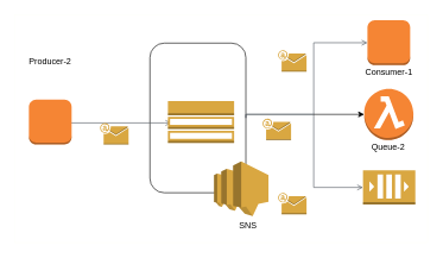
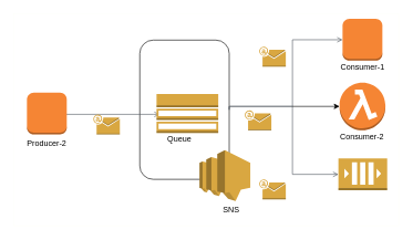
- <mxCell id="4" value="Producer-2" style="text;html=1;strokeColor=none;fillColor=none;align=center;verticalAlign=middle;whiteSpace=wrap;rounded=0;" parent="1" vertex="1"><mxGeometry x="35" y="76" width="70" height="20" as="geometry" /></mxCell>
+ <mxCell id="4" value="Producer-2" style="text;html=1;strokeColor=none;fillColor=none;align=center;verticalAlign=middle;whiteSpace=wrap;rounded=0;" parent="1" vertex="1"><mxGeometry x="35" y="206" width="70" height="20" as="geometry" /></mxCell>
- <mxCell id="8" value="Queue-2" style="text;html=1;strokeColor=none;fillColor=none;align=center;verticalAlign=middle;whiteSpace=wrap;rounded=0;" parent="1" vertex="1"><mxGeometry x="510" y="196" width="70" height="20" as="geometry" /></mxCell>
+ <mxCell id="8" value="Consumer-2" style="text;html=1;strokeColor=none;fillColor=none;align=center;verticalAlign=middle;whiteSpace=wrap;rounded=0;" parent="1" vertex="1"><mxGeometry x="510" y="196" width="70" height="20" as="geometry" /></mxCell>
+ <mxCell id="12" value="Queue" style="text;html=1;strokeColor=none;fillColor=none;align=center;verticalAlign=middle;whiteSpace=wrap;rounded=0;" parent="1" vertex="1"><mxGeometry x="249.75" y="200" width="40" height="20" as="geometry" /></mxCell>
